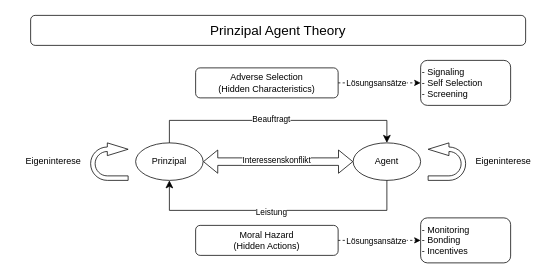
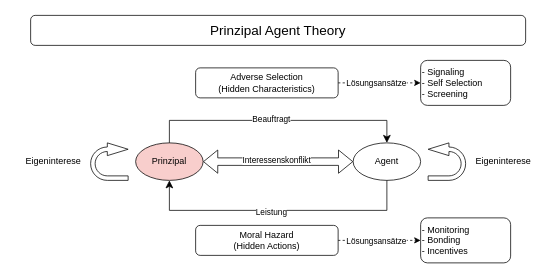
- <mxCell id="2" value="Prinzipal" style="ellipse;whiteSpace=wrap;html=1;" parent="1" vertex="1"><mxGeometry x="180" y="190" width="90" height="50" as="geometry" /></mxCell>
+ <mxCell id="2" value="Prinzipal" style="ellipse;whiteSpace=wrap;html=1;fillColor=#f8cecc;" parent="1" vertex="1"><mxGeometry x="180" y="190" width="90" height="50" as="geometry" /></mxCell>
